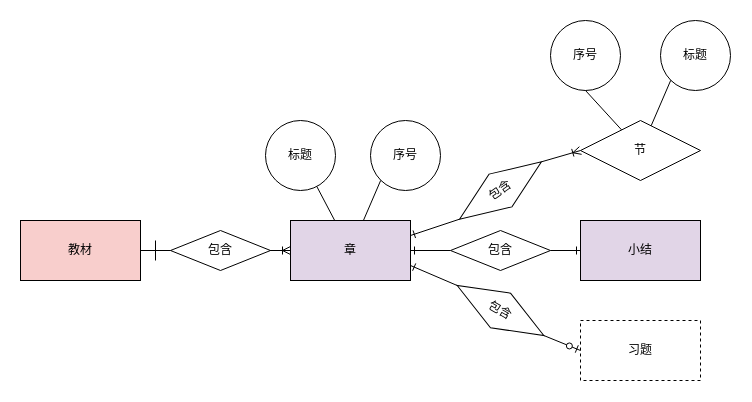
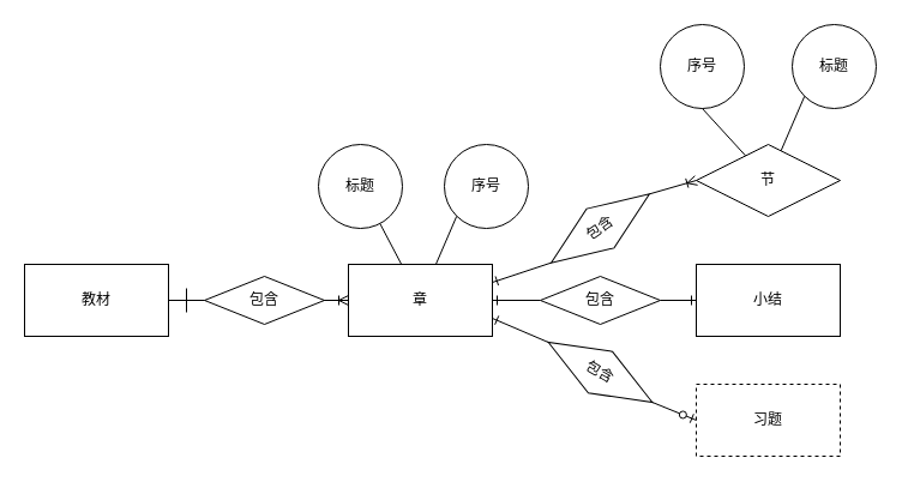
- <mxCell id="2" value="教材" style="rounded=0;whiteSpace=wrap;html=1;fillColor=#f8cecc;" vertex="1" parent="1"><mxGeometry x="20" y="220" width="120" height="60" as="geometry" /></mxCell>
+ <mxCell id="2" value="教材" style="rounded=0;whiteSpace=wrap;html=1;" vertex="1" parent="1"><mxGeometry x="20" y="220" width="120" height="60" as="geometry" /></mxCell>
- <mxCell id="6" value="章" style="rounded=0;whiteSpace=wrap;html=1;fillColor=#e1d5e7;" vertex="1" parent="1"><mxGeometry x="290" y="220" width="120" height="60" as="geometry" /></mxCell>
+ <mxCell id="6" value="章" style="rounded=0;whiteSpace=wrap;html=1;" vertex="1" parent="1"><mxGeometry x="290" y="220" width="120" height="60" as="geometry" /></mxCell>
- <mxCell id="11" value="小结" style="rounded=0;whiteSpace=wrap;html=1;fillColor=#e1d5e7;" vertex="1" parent="1"><mxGeometry x="580" y="220" width="120" height="60" as="geometry" /></mxCell>
+ <mxCell id="11" value="小结" style="rounded=0;whiteSpace=wrap;html=1;" vertex="1" parent="1"><mxGeometry x="580" y="220" width="120" height="60" as="geometry" /></mxCell>
